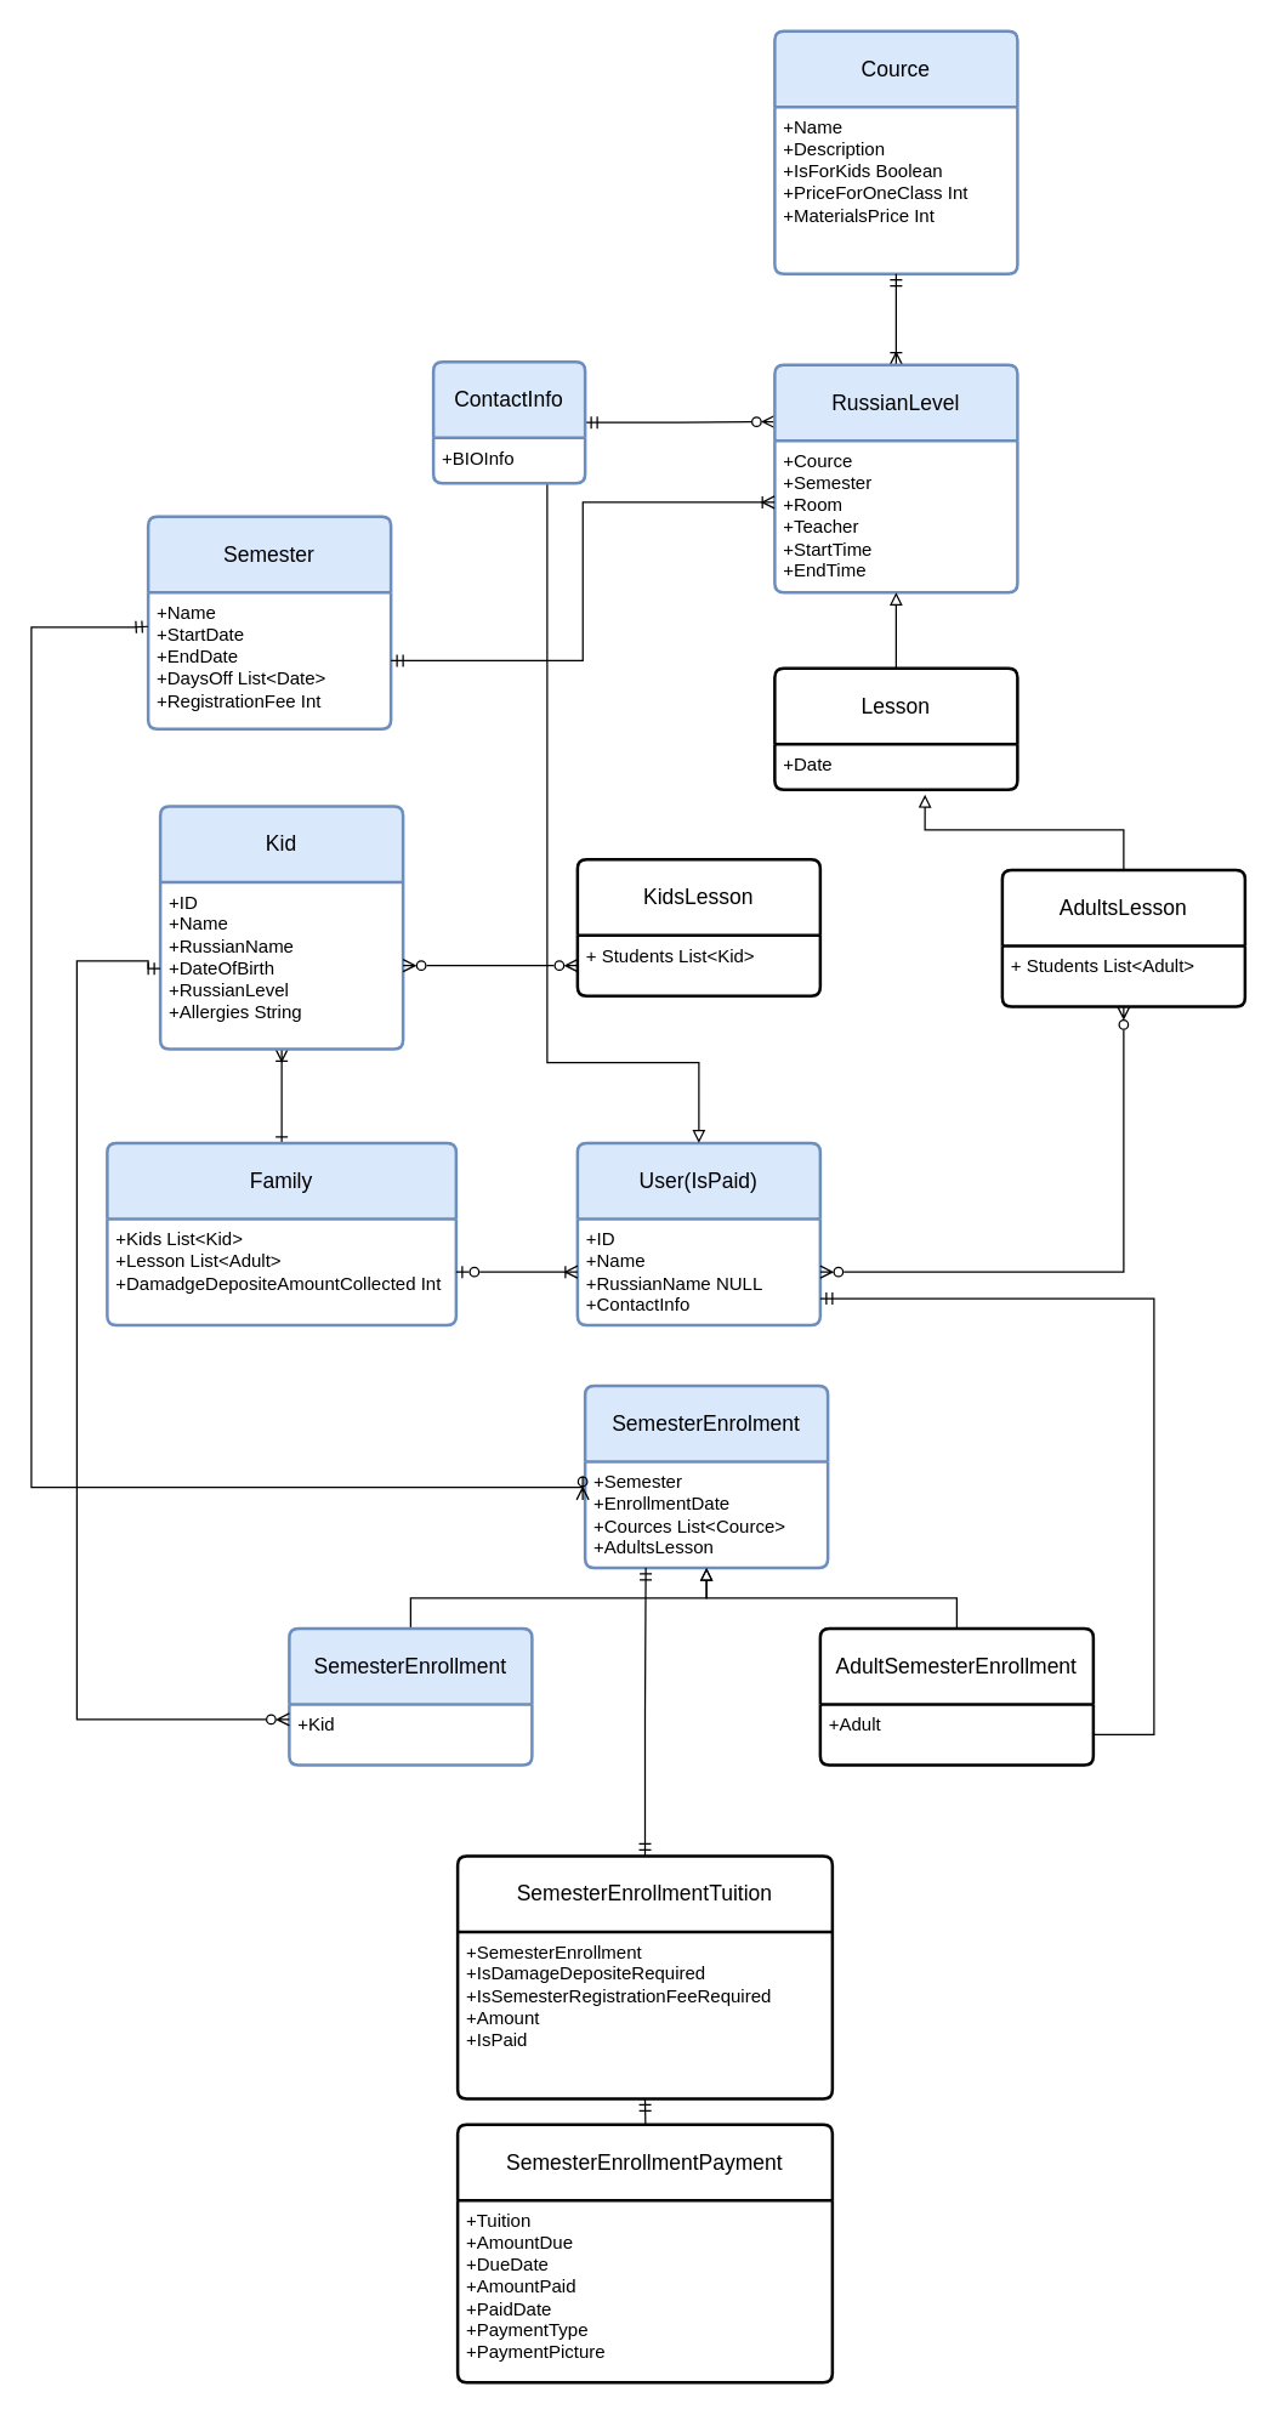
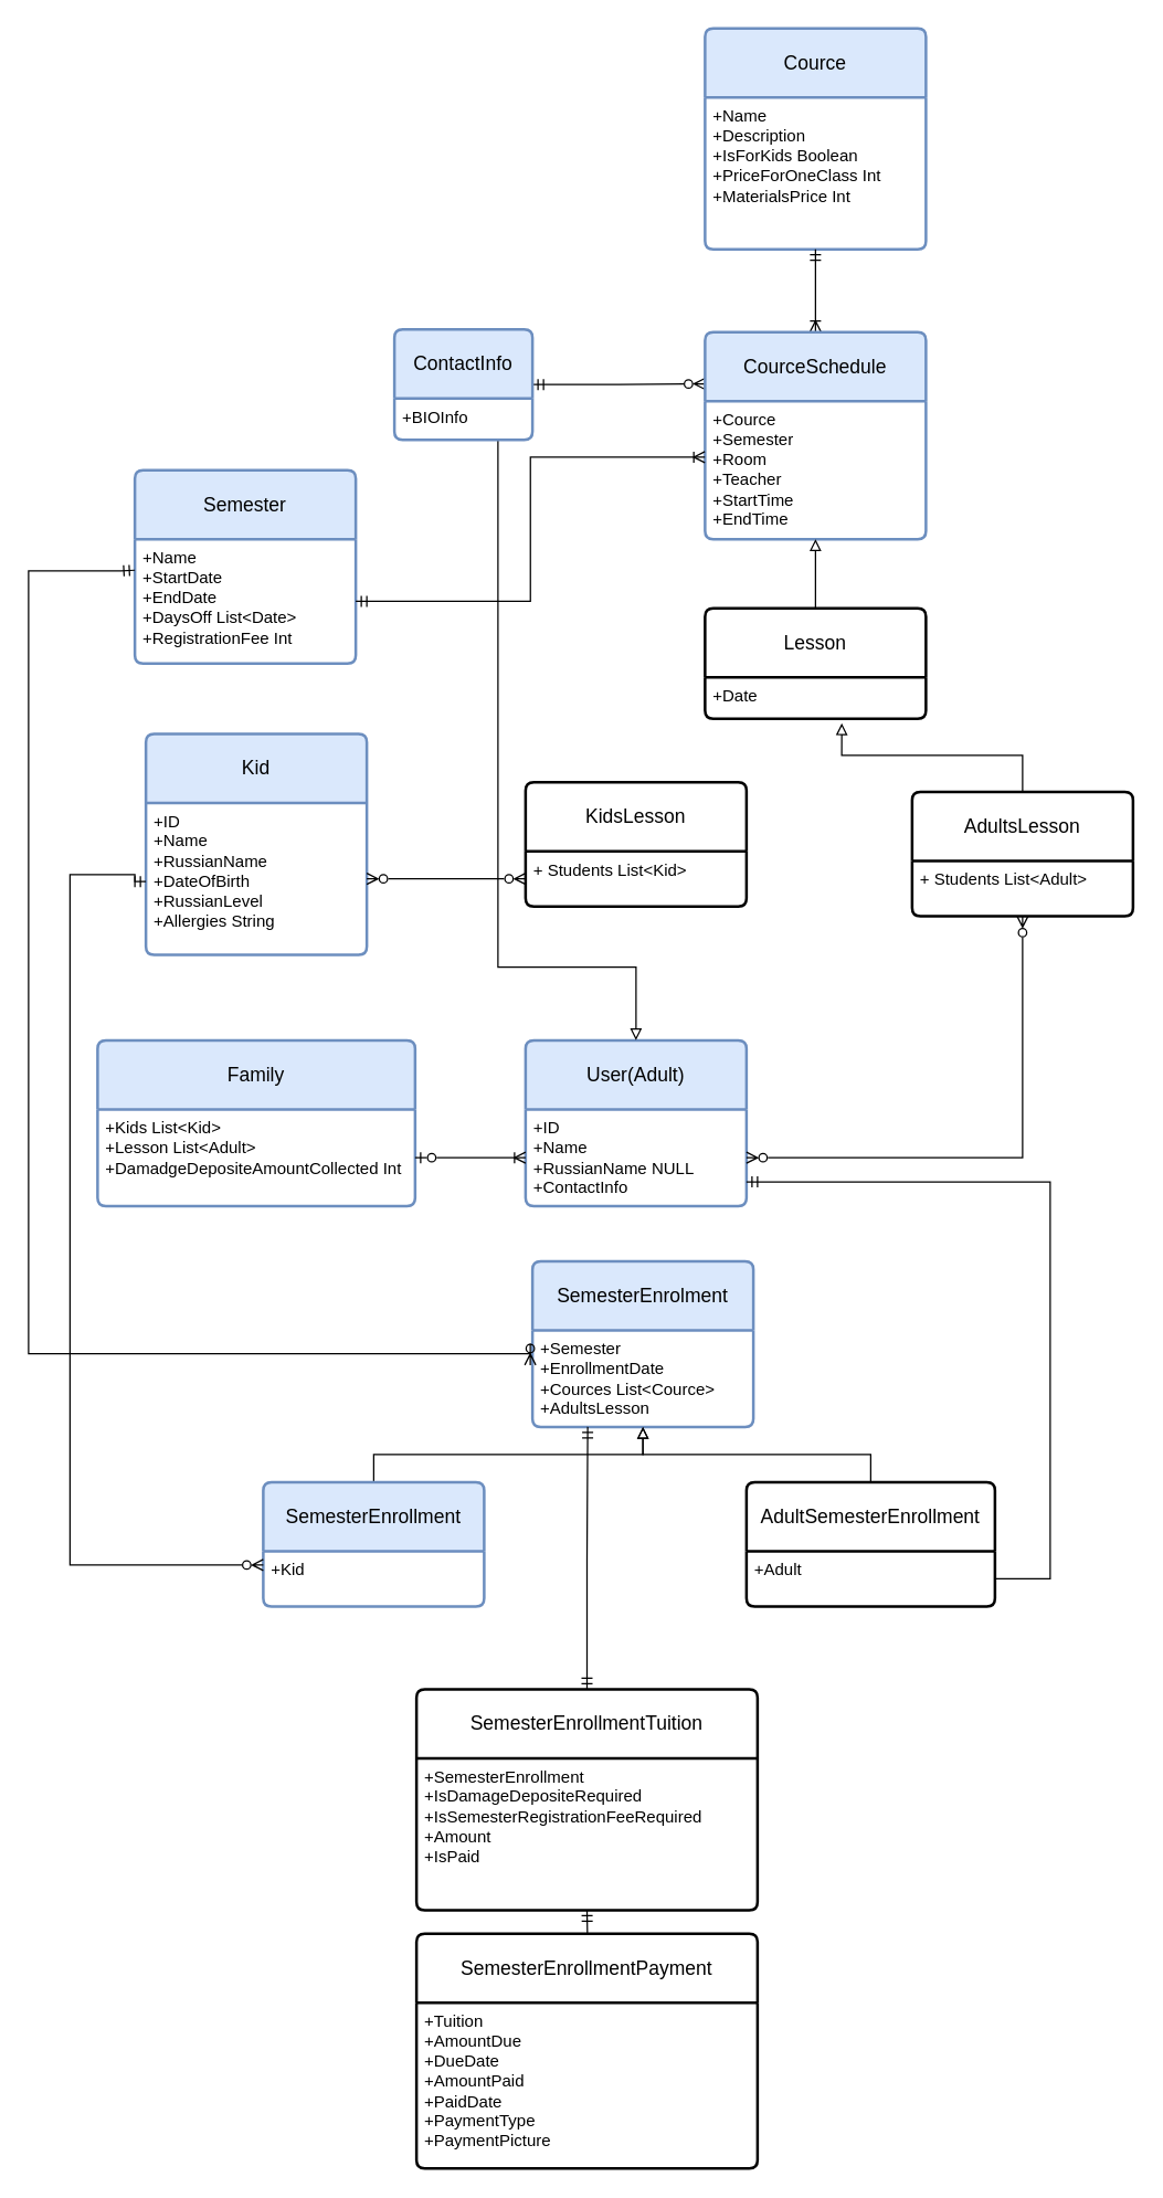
- <mxCell id="16" value="RussianLevel" style="swimlane;childLayout=stackLayout;horizontal=1;startSize=50;horizontalStack=0;rounded=1;fontSize=14;fontStyle=0;strokeWidth=2;resizeParent=0;resizeLast=1;shadow=0;dashed=0;align=center;arcSize=4;whiteSpace=wrap;html=1;fillColor=#dae8fc;strokeColor=#6c8ebf;" parent="1" vertex="1"><mxGeometry x="510" y="240" width="160" height="150" as="geometry" /></mxCell>
+ <mxCell id="16" value="CourceSchedule" style="swimlane;childLayout=stackLayout;horizontal=1;startSize=50;horizontalStack=0;rounded=1;fontSize=14;fontStyle=0;strokeWidth=2;resizeParent=0;resizeLast=1;shadow=0;dashed=0;align=center;arcSize=4;whiteSpace=wrap;html=1;fillColor=#dae8fc;strokeColor=#6c8ebf;" parent="1" vertex="1"><mxGeometry x="510" y="240" width="160" height="150" as="geometry" /></mxCell>
- <mxCell id="8" style="edgeStyle=orthogonalEdgeStyle;rounded=0;orthogonalLoop=1;jettySize=auto;html=1;entryX=0.5;entryY=0;entryDx=0;entryDy=0;endArrow=ERone;endFill=0;startArrow=ERoneToMany;startFill=0;" parent="1" source="9" target="23" edge="1"><mxGeometry relative="1" as="geometry" /></mxCell>
- <mxCell id="2" value="User(IsPaid)" style="swimlane;childLayout=stackLayout;horizontal=1;startSize=50;horizontalStack=0;rounded=1;fontSize=14;fontStyle=0;strokeWidth=2;resizeParent=0;resizeLast=1;shadow=0;dashed=0;align=center;arcSize=4;whiteSpace=wrap;html=1;fillColor=#dae8fc;strokeColor=#6c8ebf;" parent="1" vertex="1"><mxGeometry x="380" y="753" width="160" height="120" as="geometry" /></mxCell>
+ <mxCell id="2" value="User(Adult)" style="swimlane;childLayout=stackLayout;horizontal=1;startSize=50;horizontalStack=0;rounded=1;fontSize=14;fontStyle=0;strokeWidth=2;resizeParent=0;resizeLast=1;shadow=0;dashed=0;align=center;arcSize=4;whiteSpace=wrap;html=1;fillColor=#dae8fc;strokeColor=#6c8ebf;" parent="1" vertex="1"><mxGeometry x="380" y="753" width="160" height="120" as="geometry" /></mxCell>
